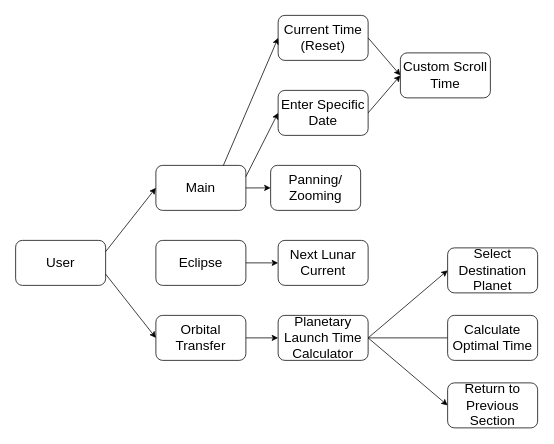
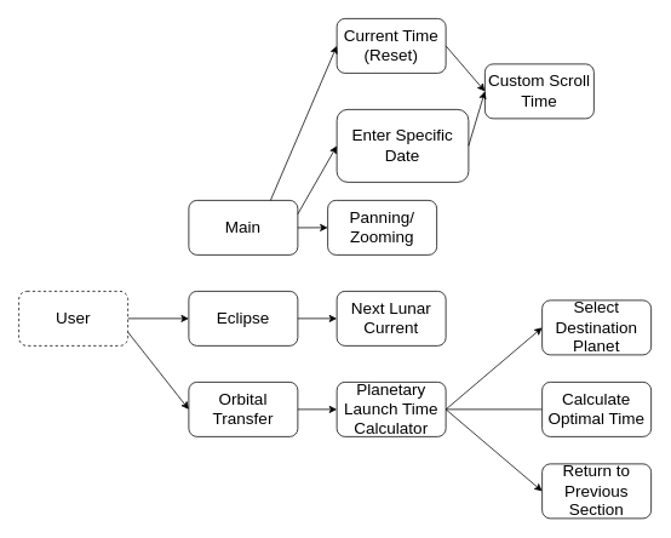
- <mxCell id="4" value="&lt;font style=&quot;font-size: 18px&quot;&gt;Enter Specific Date&lt;/font&gt;" style="rounded=1;whiteSpace=wrap;html=1;" parent="1" vertex="1"><mxGeometry x="370" y="120" width="120" height="60" as="geometry" /></mxCell>
+ <mxCell id="4" value="&lt;font style=&quot;font-size: 18px&quot;&gt;Enter Specific Date&lt;/font&gt;" style="rounded=1;whiteSpace=wrap;html=1;" parent="1" vertex="1"><mxGeometry x="370" y="120" width="145" height="80" as="geometry" /></mxCell>
- <mxCell id="22" value="" style="endArrow=classic;html=1;entryX=0;entryY=0.5;entryDx=0;entryDy=0;exitX=1;exitY=0.25;exitDx=0;exitDy=0;" parent="1" source="20" target="18" edge="1"><mxGeometry width="50" height="50" relative="1" as="geometry"><mxPoint x="130" y="230" as="sourcePoint" /><mxPoint x="190" y="280" as="targetPoint" /></mxGeometry></mxCell>
- <mxCell id="20" value="&lt;font style=&quot;font-size: 18px&quot;&gt;User&lt;/font&gt;" style="rounded=1;whiteSpace=wrap;html=1;" parent="1" vertex="1"><mxGeometry x="20" y="320" width="120" height="60" as="geometry" /></mxCell>
+ <mxCell id="20" value="&lt;font style=&quot;font-size: 18px&quot;&gt;User&lt;/font&gt;" style="rounded=1;whiteSpace=wrap;html=1;dashed=1;" parent="1" vertex="1"><mxGeometry x="20" y="320" width="120" height="60" as="geometry" /></mxCell>
+ <mxCell id="19" style="edgeStyle=orthogonalEdgeStyle;rounded=0;orthogonalLoop=1;jettySize=auto;html=1;entryX=0;entryY=0.5;entryDx=0;entryDy=0;" parent="1" source="20" target="2" edge="1"><mxGeometry relative="1" as="geometry" /></mxCell>
